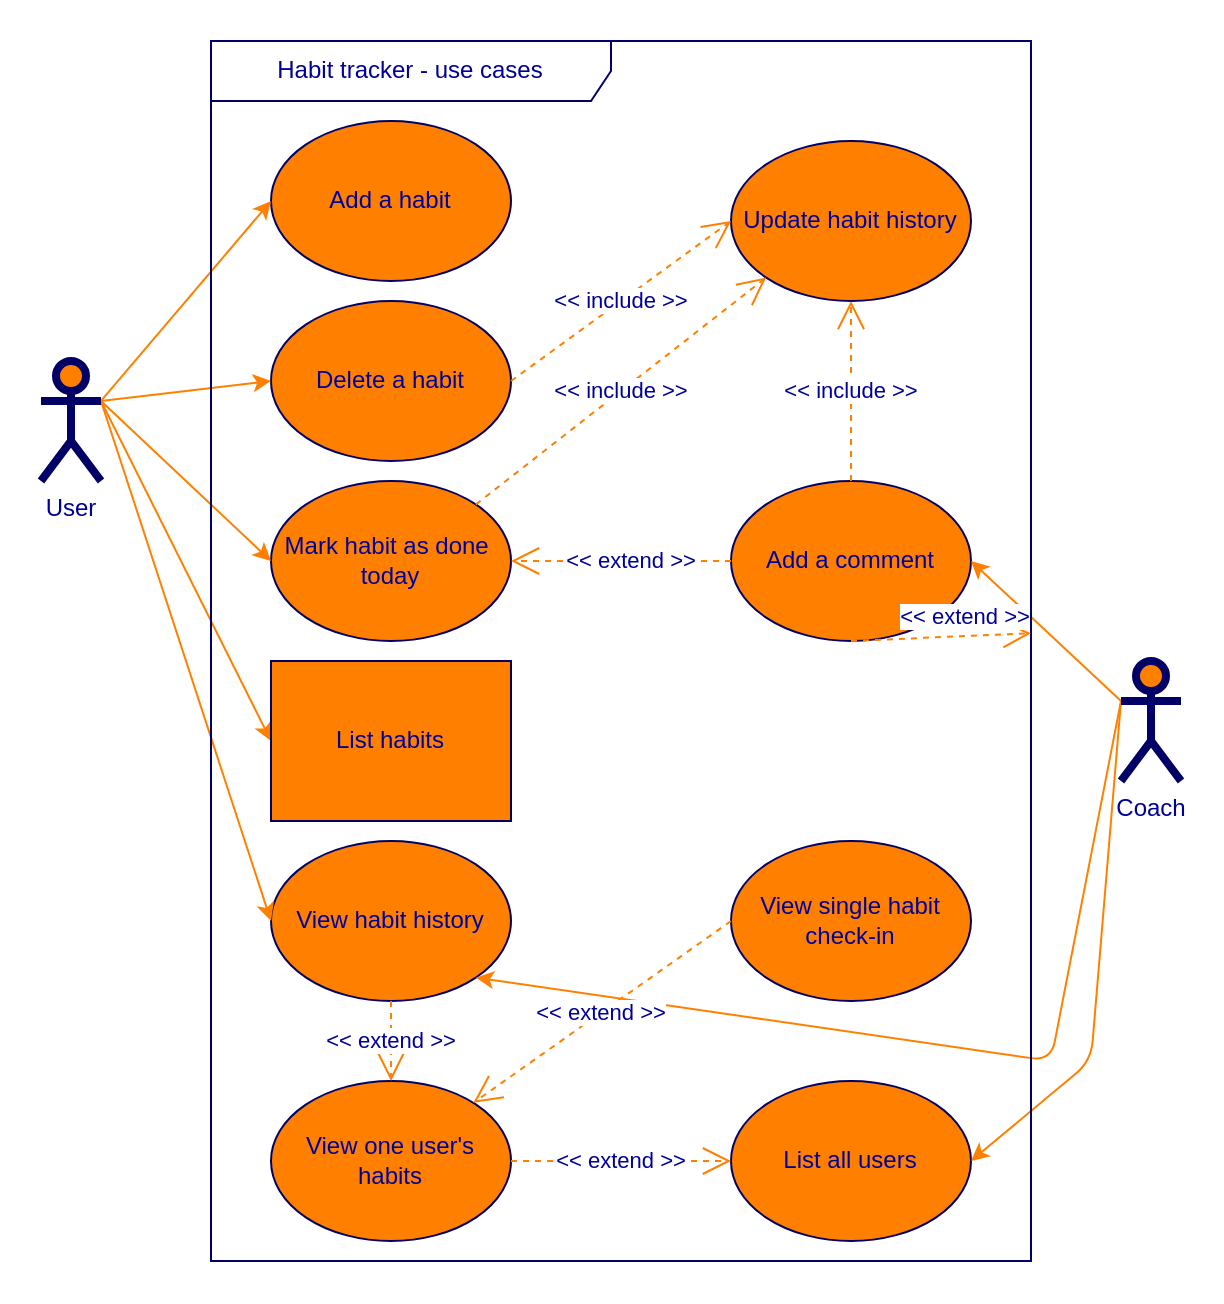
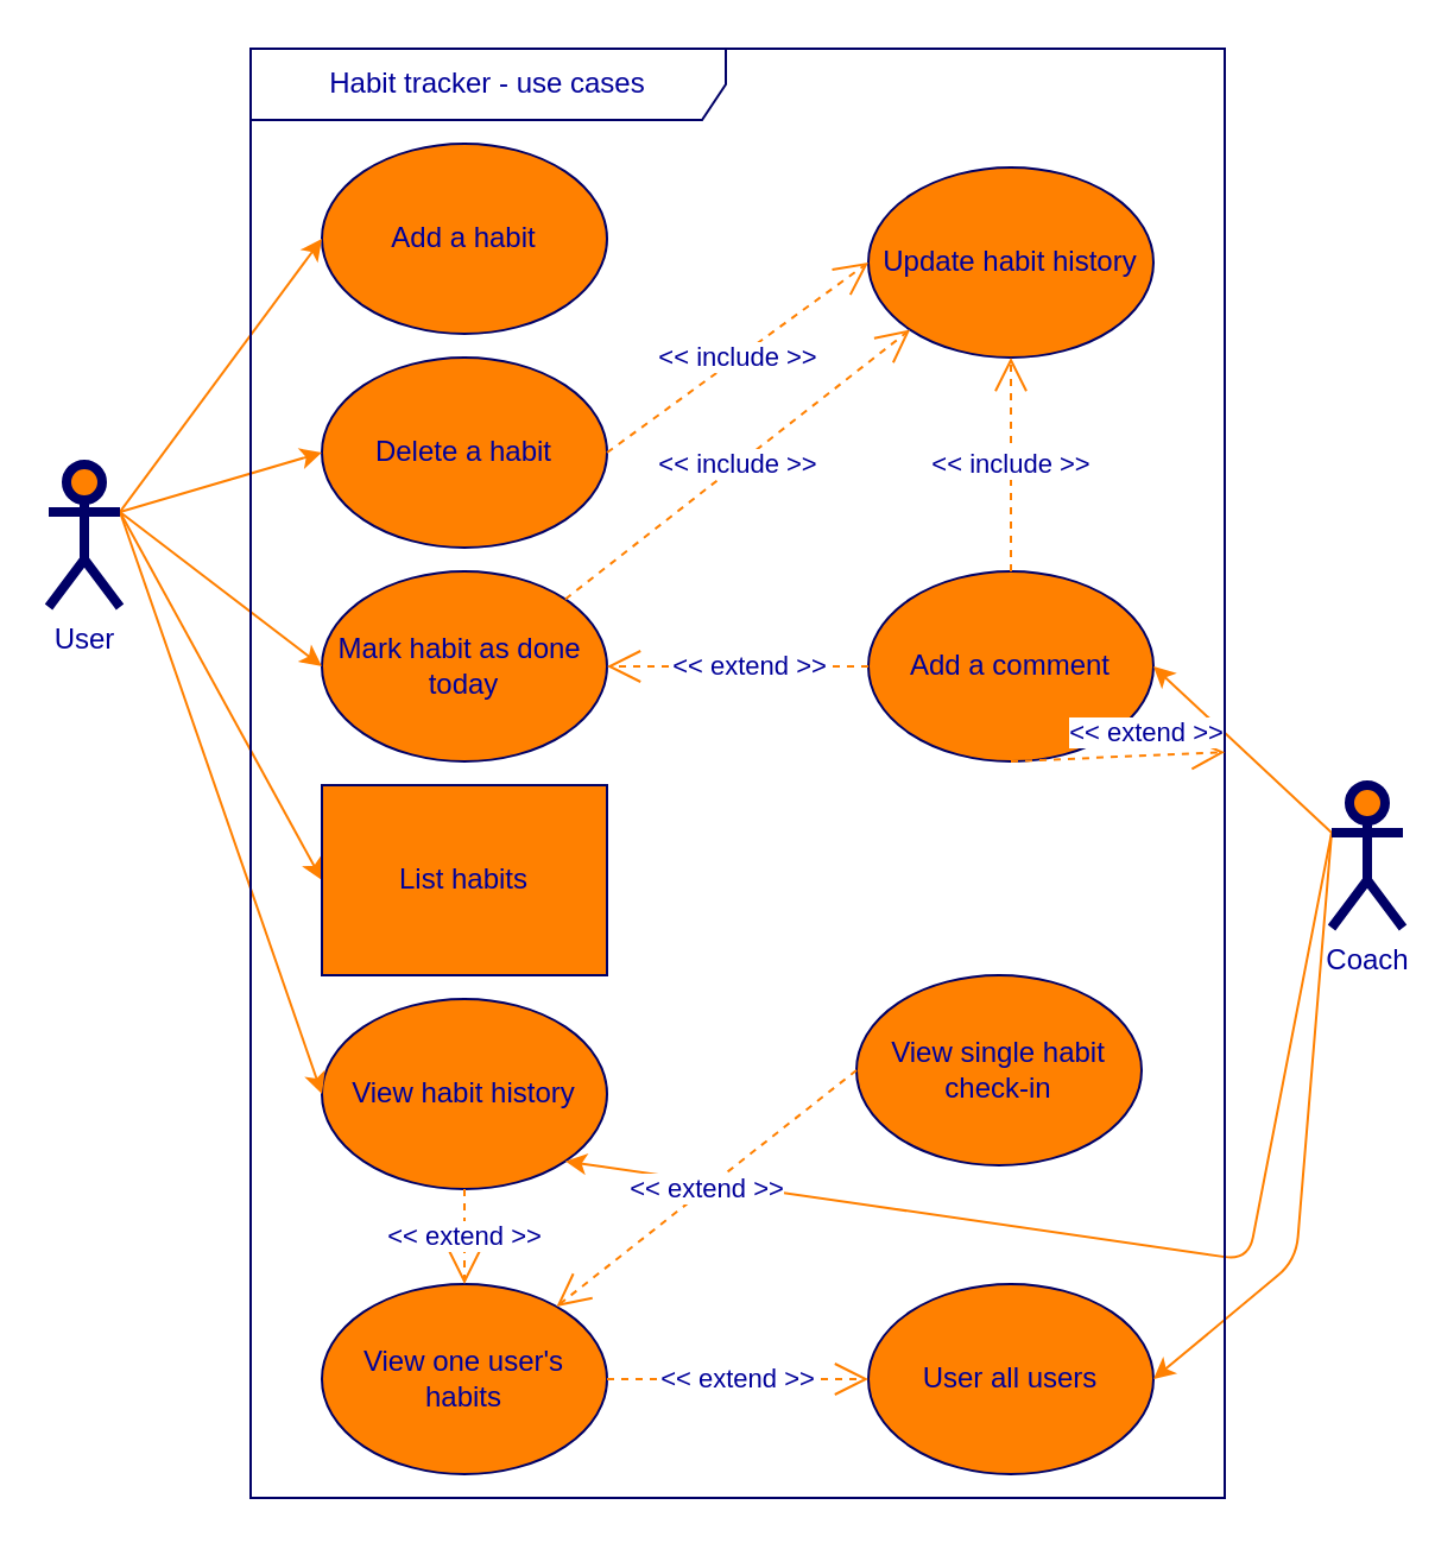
- <mxCell id="16" value="User" style="shape=umlActor;verticalLabelPosition=bottom;labelBackgroundColor=#ffffff;verticalAlign=top;html=1;strokeWidth=4;fillColor=#FF8000;strokeColor=#000066;fontColor=#000099;" vertex="1" parent="1"><mxGeometry x="20" y="180" width="30" height="60" as="geometry" /></mxCell>
+ <mxCell id="16" value="User" style="shape=umlActor;verticalLabelPosition=bottom;labelBackgroundColor=#ffffff;verticalAlign=top;html=1;strokeWidth=4;fillColor=#FF8000;strokeColor=#000066;fontColor=#000099;" vertex="1" parent="1"><mxGeometry x="20" y="195" width="30" height="60" as="geometry" /></mxCell>
- <mxCell id="9" value="View single habit check-in" style="ellipse;whiteSpace=wrap;html=1;fillColor=#FF8000;strokeColor=#000066;fontColor=#000099;" vertex="1" parent="1"><mxGeometry x="365" y="420" width="120" height="80" as="geometry" /></mxCell>
+ <mxCell id="9" value="View single habit check-in" style="ellipse;whiteSpace=wrap;html=1;fillColor=#FF8000;strokeColor=#000066;fontColor=#000099;" vertex="1" parent="1"><mxGeometry x="360" y="410" width="120" height="80" as="geometry" /></mxCell>
- <mxCell id="10" value="List all users" style="ellipse;whiteSpace=wrap;html=1;fillColor=#FF8000;strokeColor=#000066;fontColor=#000099;" vertex="1" parent="1"><mxGeometry x="365" y="540" width="120" height="80" as="geometry" /></mxCell>
+ <mxCell id="10" value="User all users" style="ellipse;whiteSpace=wrap;html=1;fillColor=#FF8000;strokeColor=#000066;fontColor=#000099;" vertex="1" parent="1"><mxGeometry x="365" y="540" width="120" height="80" as="geometry" /></mxCell>
